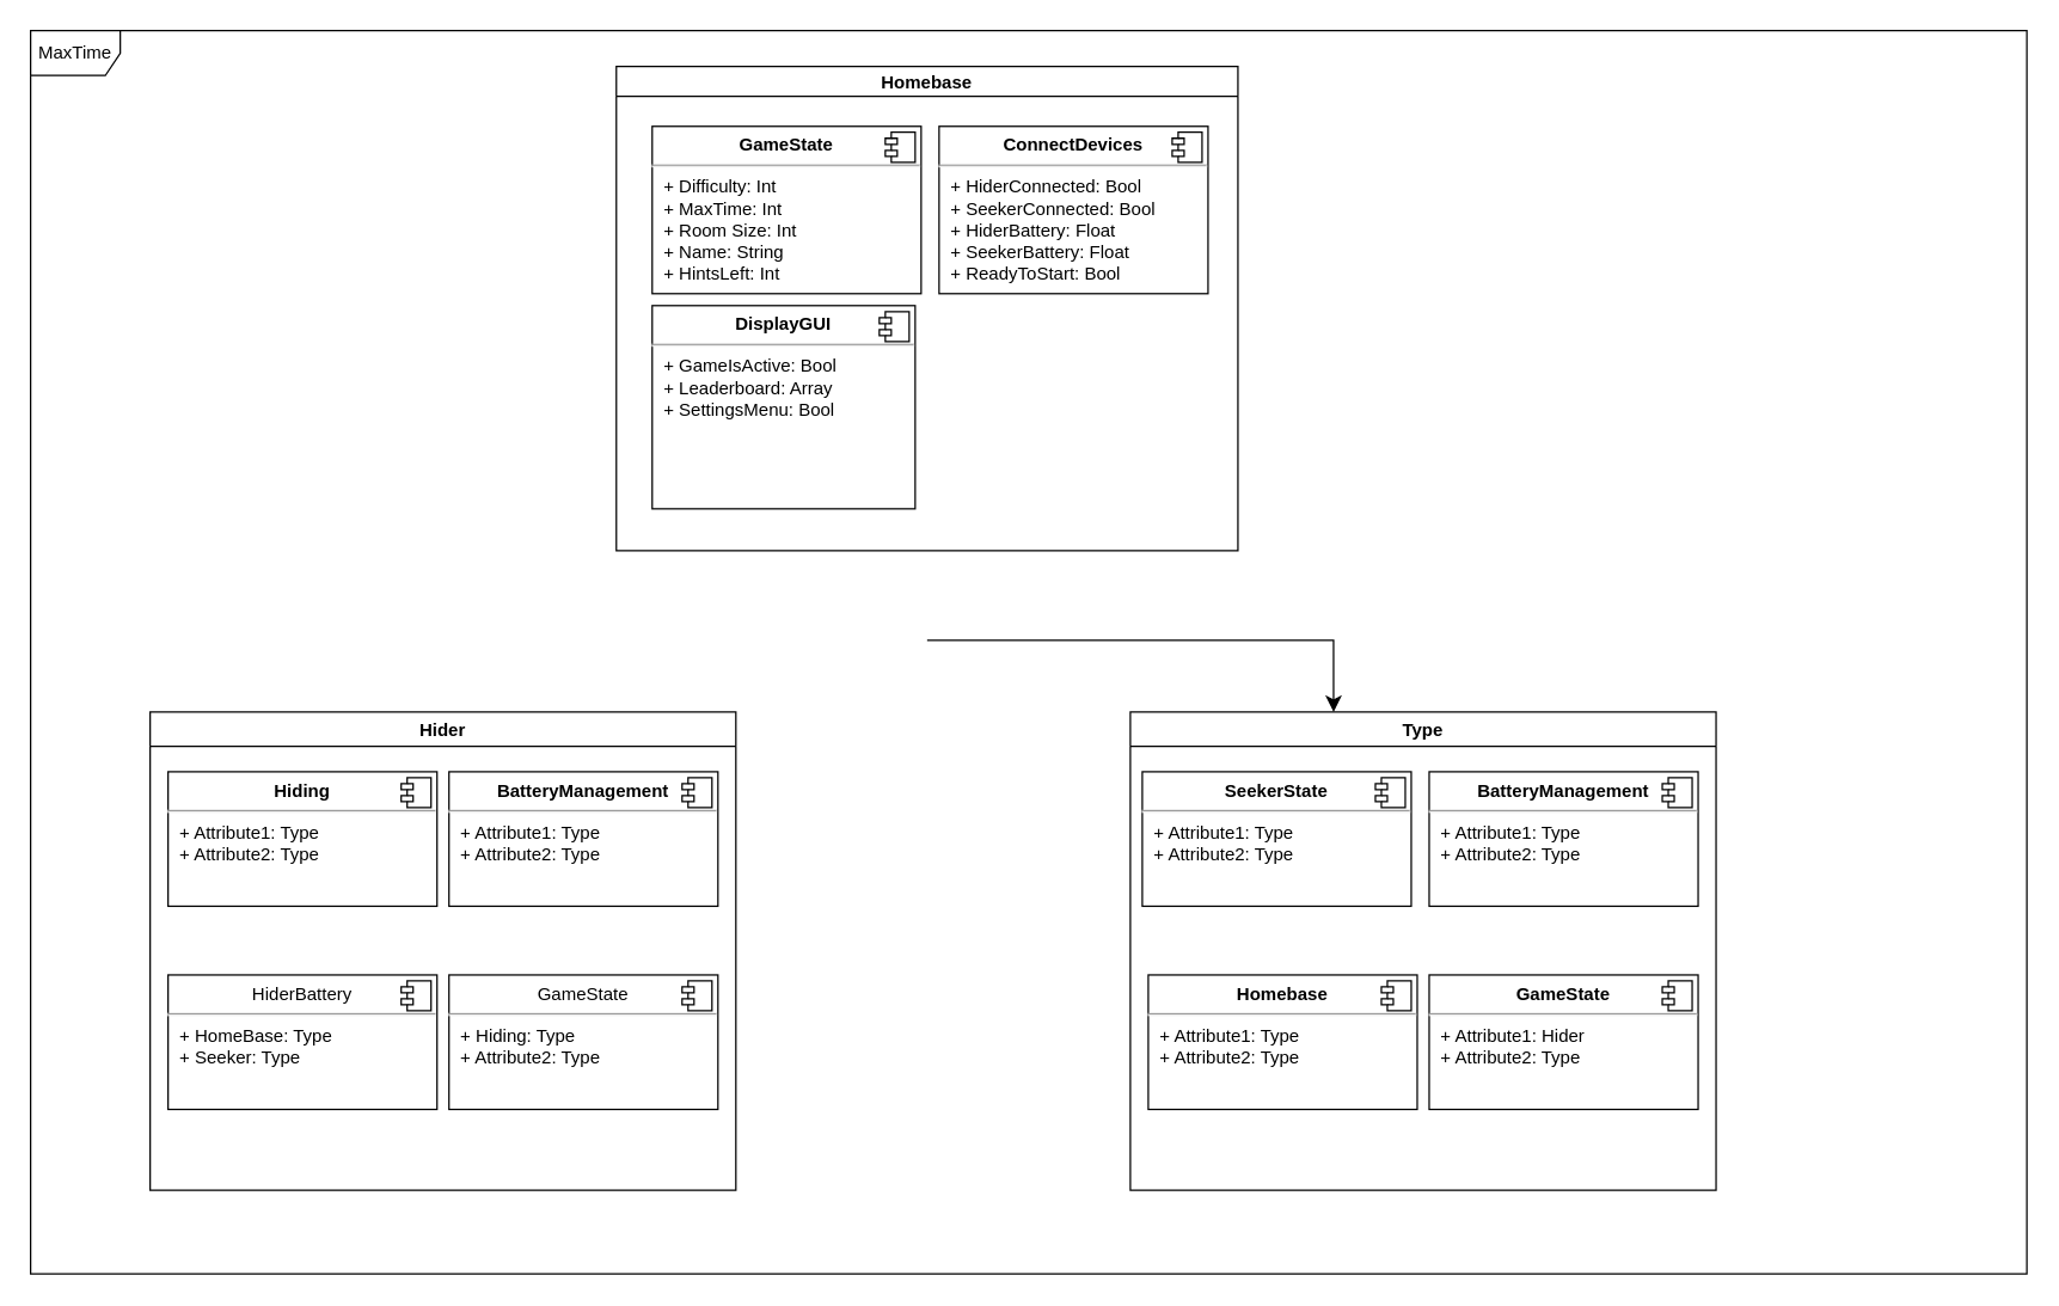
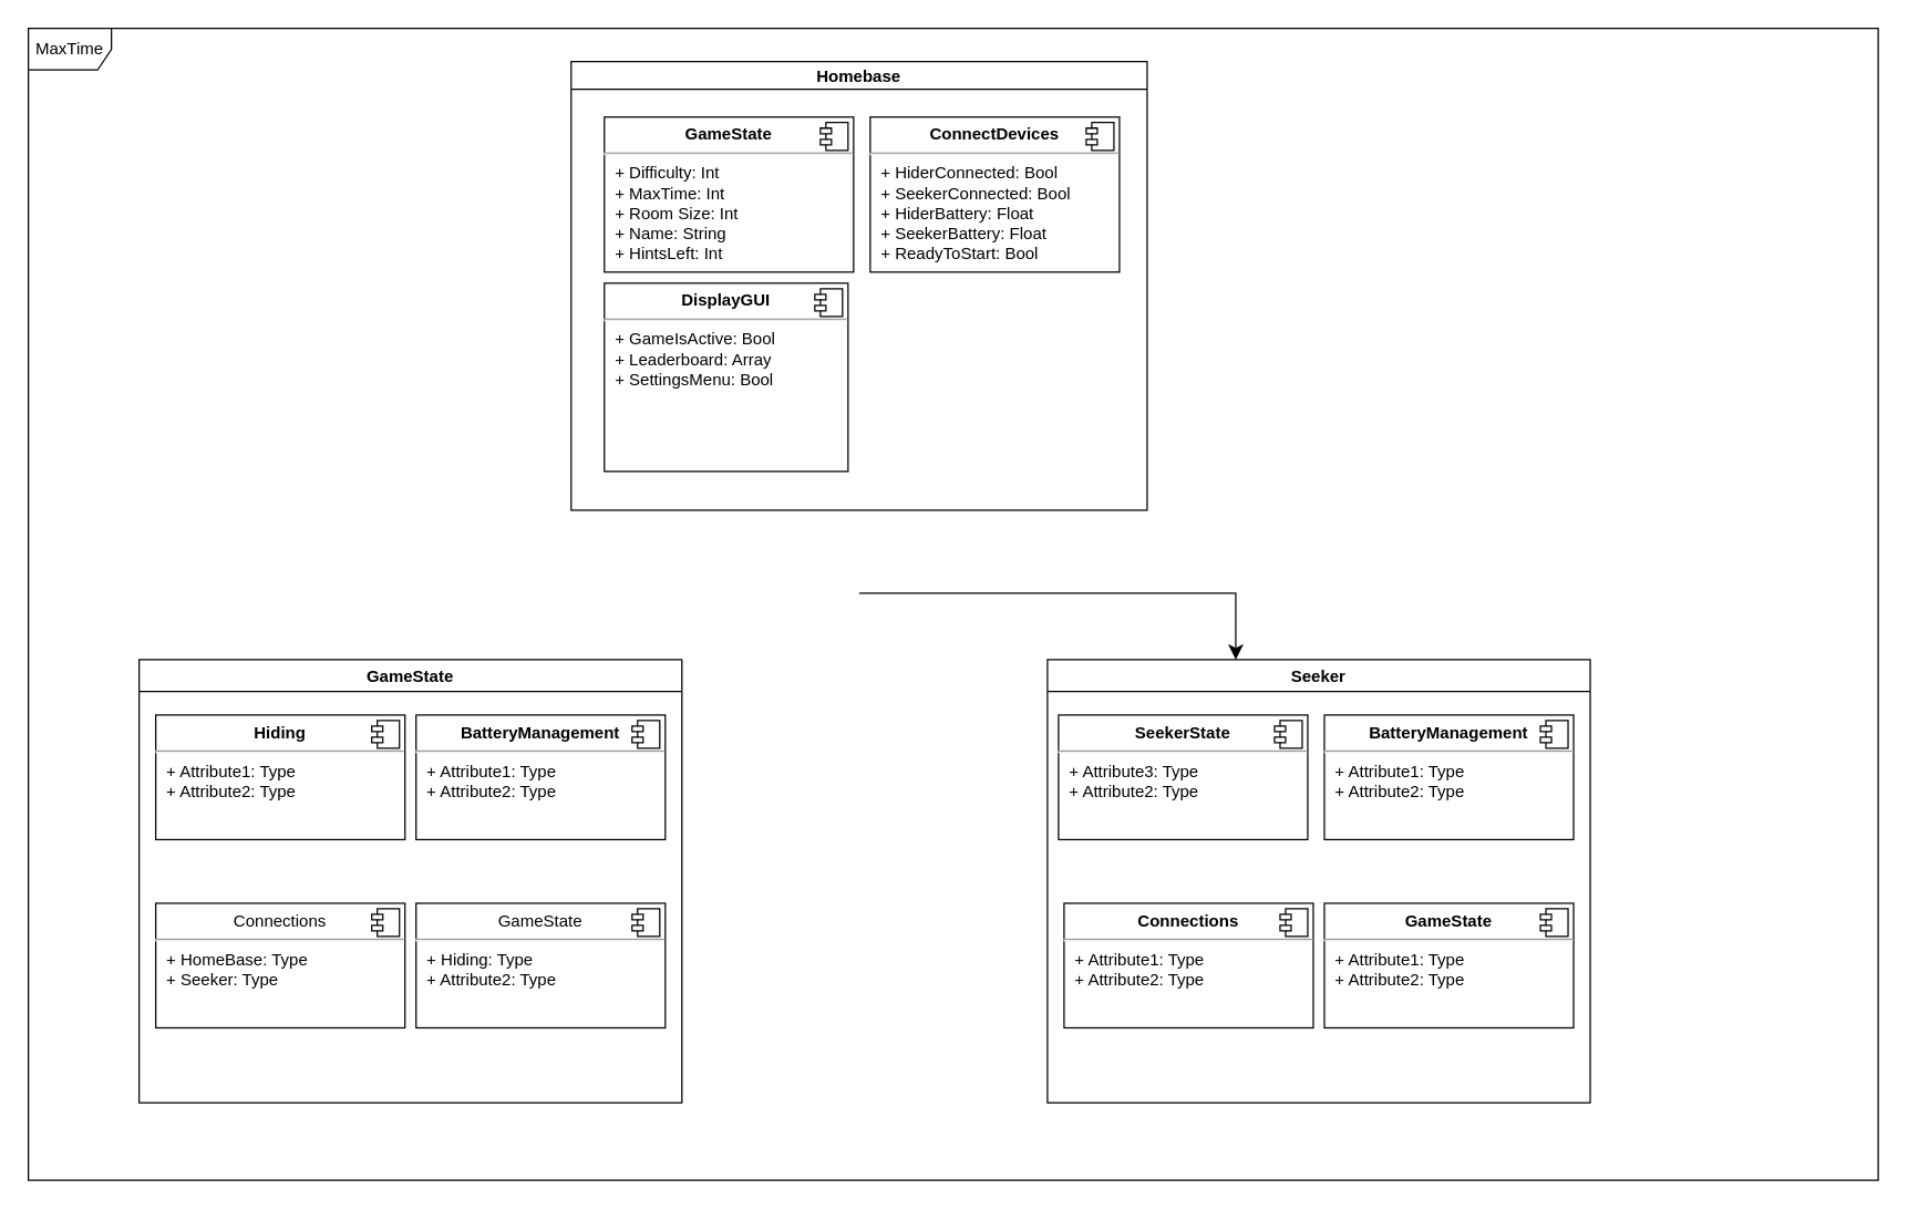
- <mxCell id="10" value="Hider" style="swimlane;" parent="1" vertex="1"><mxGeometry x="100" y="476" width="392" height="320" as="geometry" /></mxCell>
+ <mxCell id="10" value="GameState" style="swimlane;" parent="1" vertex="1"><mxGeometry x="100" y="476" width="392" height="320" as="geometry" /></mxCell>
- <mxCell id="19" value="Type" style="swimlane;" parent="1" vertex="1"><mxGeometry x="756" y="476" width="392" height="320" as="geometry" /></mxCell>
+ <mxCell id="19" value="Seeker" style="swimlane;" parent="1" vertex="1"><mxGeometry x="756" y="476" width="392" height="320" as="geometry" /></mxCell>
- <mxCell id="20" value="&lt;p style=&quot;margin:0px;margin-top:6px;text-align:center;&quot;&gt;&lt;b&gt;SeekerState&lt;/b&gt;&lt;/p&gt;&lt;hr&gt;&lt;p style=&quot;margin:0px;margin-left:8px;&quot;&gt;+ Attribute1: Type&lt;br&gt;+ Attribute2: Type&lt;/p&gt;" style="align=left;overflow=fill;html=1;dropTarget=0;whiteSpace=wrap;" parent="19" vertex="1"><mxGeometry x="8" y="40" width="180" height="90" as="geometry" /></mxCell>
+ <mxCell id="20" value="&lt;p style=&quot;margin:0px;margin-top:6px;text-align:center;&quot;&gt;&lt;b&gt;SeekerState&lt;/b&gt;&lt;/p&gt;&lt;hr&gt;&lt;p style=&quot;margin:0px;margin-left:8px;&quot;&gt;+ Attribute3: Type&lt;br&gt;+ Attribute2: Type&lt;/p&gt;" style="align=left;overflow=fill;html=1;dropTarget=0;whiteSpace=wrap;" parent="19" vertex="1"><mxGeometry x="8" y="40" width="180" height="90" as="geometry" /></mxCell>
- <mxCell id="15" value="&lt;p style=&quot;margin:0px;margin-top:6px;text-align:center;&quot;&gt;HiderBattery&lt;/p&gt;&lt;hr&gt;&lt;p style=&quot;margin:0px;margin-left:8px;&quot;&gt;+ HomeBase: Type&lt;br&gt;+ Seeker: Type&lt;/p&gt;" style="align=left;overflow=fill;html=1;dropTarget=0;whiteSpace=wrap;" parent="10" vertex="1"><mxGeometry x="12" y="176" width="180" height="90" as="geometry" /></mxCell>
+ <mxCell id="15" value="&lt;p style=&quot;margin:0px;margin-top:6px;text-align:center;&quot;&gt;Connections&lt;/p&gt;&lt;hr&gt;&lt;p style=&quot;margin:0px;margin-left:8px;&quot;&gt;+ HomeBase: Type&lt;br&gt;+ Seeker: Type&lt;/p&gt;" style="align=left;overflow=fill;html=1;dropTarget=0;whiteSpace=wrap;" parent="10" vertex="1"><mxGeometry x="12" y="176" width="180" height="90" as="geometry" /></mxCell>
- <mxCell id="24" value="&lt;p style=&quot;margin:0px;margin-top:6px;text-align:center;&quot;&gt;&lt;b&gt;Homebase&lt;/b&gt;&lt;br&gt;&lt;/p&gt;&lt;hr&gt;&lt;p style=&quot;margin:0px;margin-left:8px;&quot;&gt;+ Attribute1: Type&lt;br&gt;+ Attribute2: Type&lt;/p&gt;" style="align=left;overflow=fill;html=1;dropTarget=0;whiteSpace=wrap;" parent="19" vertex="1"><mxGeometry x="12" y="176" width="180" height="90" as="geometry" /></mxCell>
+ <mxCell id="24" value="&lt;p style=&quot;margin:0px;margin-top:6px;text-align:center;&quot;&gt;&lt;b&gt;Connections&lt;/b&gt;&lt;br&gt;&lt;/p&gt;&lt;hr&gt;&lt;p style=&quot;margin:0px;margin-left:8px;&quot;&gt;+ Attribute1: Type&lt;br&gt;+ Attribute2: Type&lt;/p&gt;" style="align=left;overflow=fill;html=1;dropTarget=0;whiteSpace=wrap;" parent="19" vertex="1"><mxGeometry x="12" y="176" width="180" height="90" as="geometry" /></mxCell>
- <mxCell id="26" value="&lt;p style=&quot;margin:0px;margin-top:6px;text-align:center;&quot;&gt;&lt;b&gt;GameState&lt;/b&gt;&lt;/p&gt;&lt;hr&gt;&lt;p style=&quot;margin:0px;margin-left:8px;&quot;&gt;+ Attribute1: Hider&lt;br&gt;+ Attribute2: Type&lt;/p&gt;" style="align=left;overflow=fill;html=1;dropTarget=0;whiteSpace=wrap;" parent="19" vertex="1"><mxGeometry x="200" y="176" width="180" height="90" as="geometry" /></mxCell>
+ <mxCell id="26" value="&lt;p style=&quot;margin:0px;margin-top:6px;text-align:center;&quot;&gt;&lt;b&gt;GameState&lt;/b&gt;&lt;/p&gt;&lt;hr&gt;&lt;p style=&quot;margin:0px;margin-left:8px;&quot;&gt;+ Attribute1: Type&lt;br&gt;+ Attribute2: Type&lt;/p&gt;" style="align=left;overflow=fill;html=1;dropTarget=0;whiteSpace=wrap;" parent="19" vertex="1"><mxGeometry x="200" y="176" width="180" height="90" as="geometry" /></mxCell>
